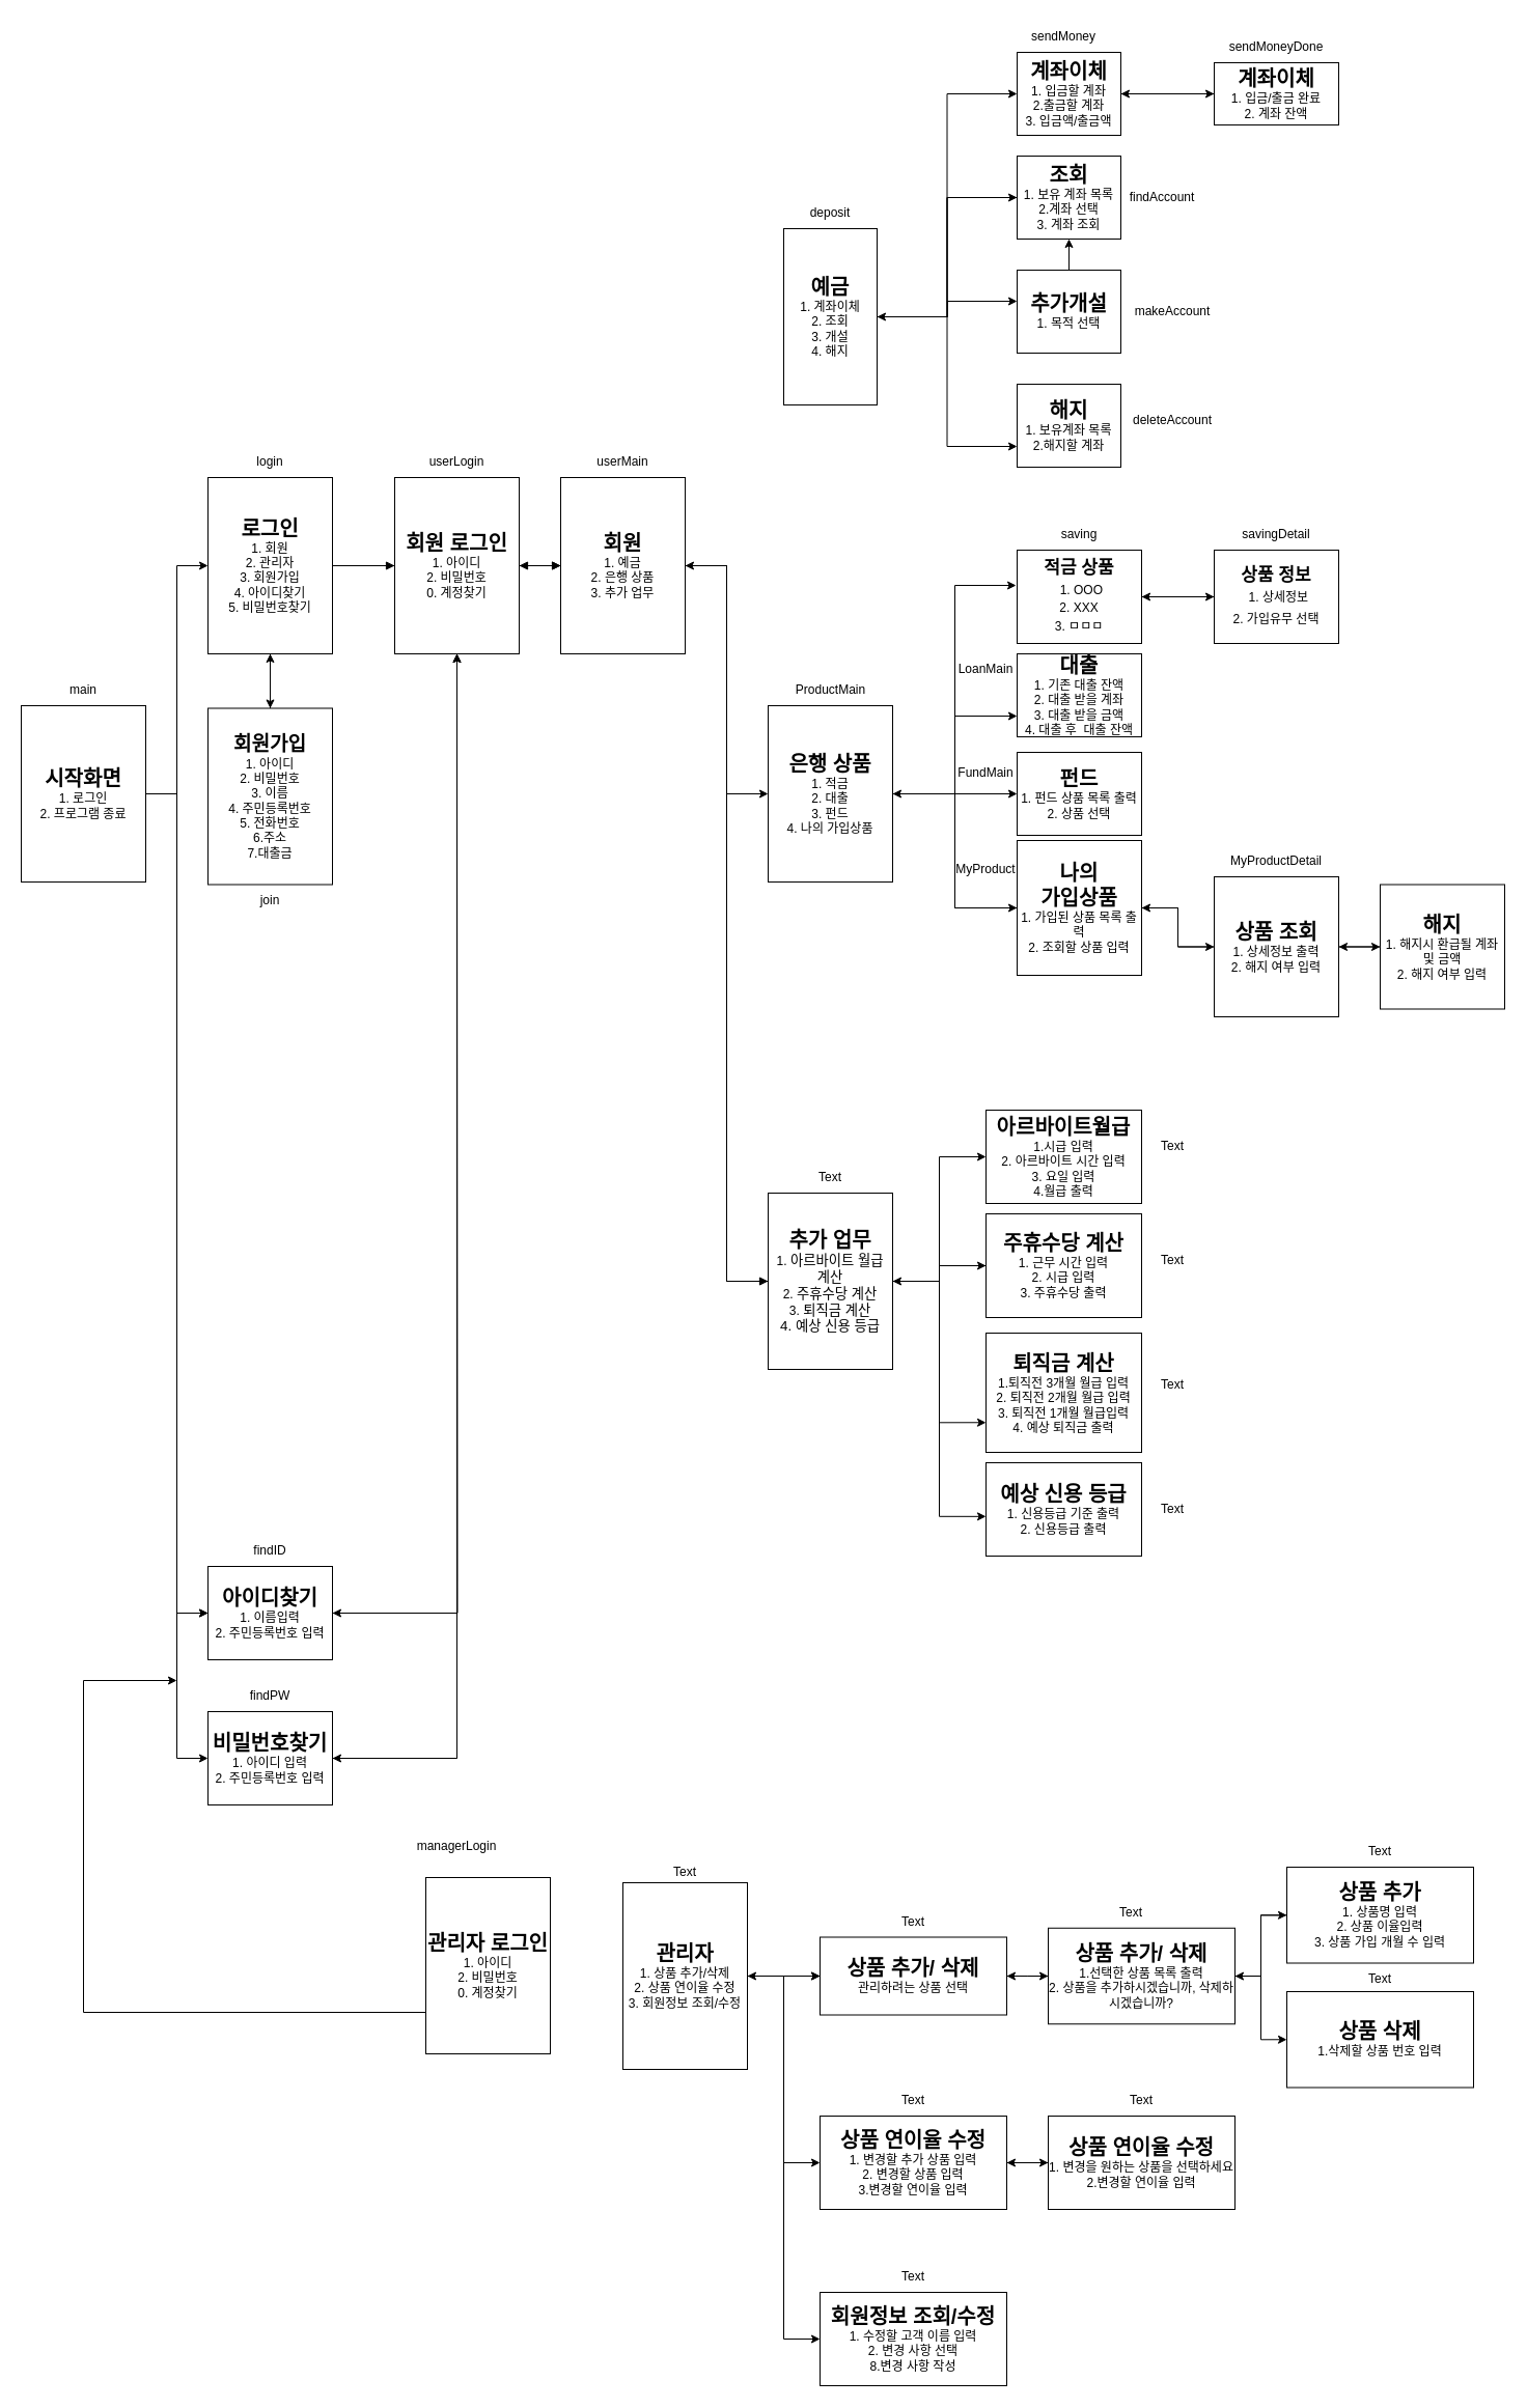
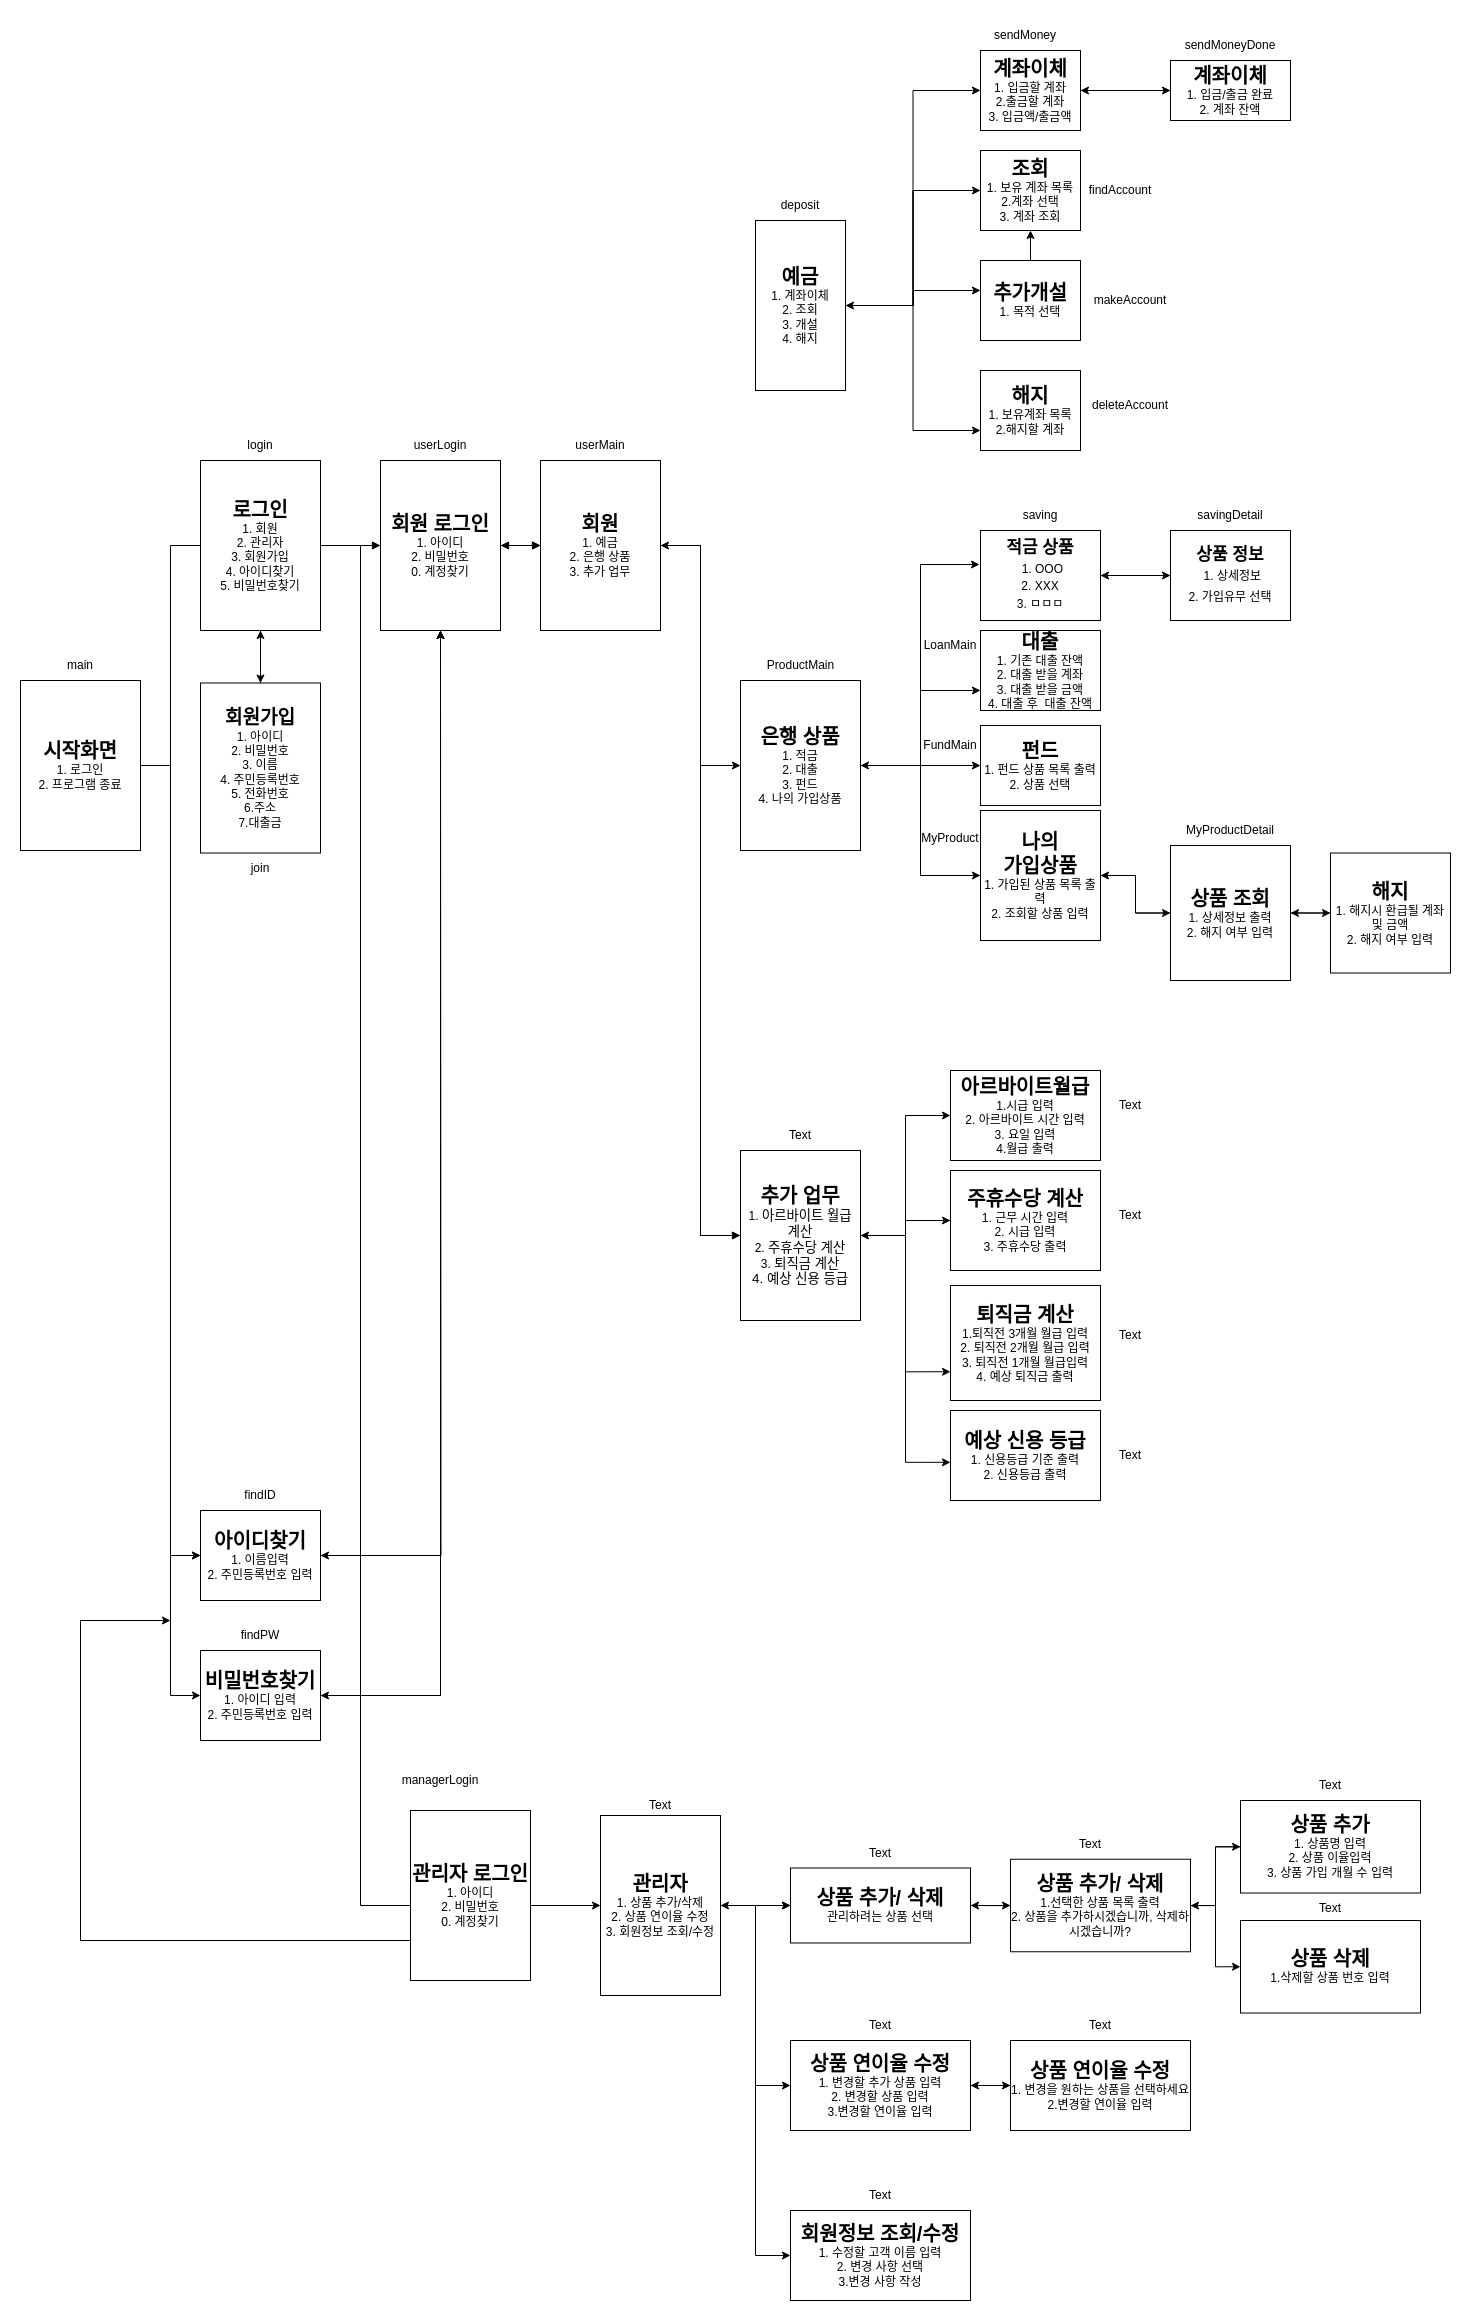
- <mxCell id="23" value="" style="endArrow=classic;html=1;rounded=0;fontSize=20;exitX=1;exitY=0.5;exitDx=0;exitDy=0;entryX=0;entryY=0.5;entryDx=0;entryDy=0;" parent="1" source="4" target="9" edge="1"><mxGeometry width="50" height="50" relative="1" as="geometry"><mxPoint x="140" y="730" as="sourcePoint" /><mxPoint x="170" y="500" as="targetPoint" /><Array as="points"><mxPoint x="170" y="765" /><mxPoint x="170" y="545" /></Array></mxGeometry></mxCell>
+ <mxCell id="23" value="" style="endArrow=none;html=1;rounded=0;fontSize=20;exitX=1;exitY=0.5;exitDx=0;exitDy=0;entryX=0;entryY=0.5;entryDx=0;entryDy=0;" parent="1" source="4" target="9" edge="1"><mxGeometry width="50" height="50" relative="1" as="geometry"><mxPoint x="140" y="730" as="sourcePoint" /><mxPoint x="170" y="500" as="targetPoint" /><Array as="points"><mxPoint x="170" y="765" /><mxPoint x="170" y="545" /></Array></mxGeometry></mxCell>
+ <mxCell id="6" style="edgeStyle=orthogonalEdgeStyle;rounded=0;orthogonalLoop=1;jettySize=auto;html=1;exitX=1;exitY=0.5;exitDx=0;exitDy=0;entryX=0;entryY=0.5;entryDx=0;entryDy=0;fontSize=20;" parent="1" source="9" target="22" edge="1"><mxGeometry relative="1" as="geometry"><Array as="points"><mxPoint x="360" y="545" /><mxPoint x="360" y="1905" /></Array></mxGeometry></mxCell>
- <mxCell id="46" value="&lt;span style=&quot;font-size: 20px&quot;&gt;&lt;b&gt;회원정보 조회/수정&lt;br&gt;&lt;/b&gt;&lt;/span&gt;1. 수정할 고객 이름 입력&lt;br&gt;2. 변경 사항 선택&lt;br&gt;8.변경 사항 작성" style="rounded=0;whiteSpace=wrap;html=1;" parent="1" vertex="1"><mxGeometry x="790" y="2210" width="180" height="90" as="geometry" /></mxCell>
+ <mxCell id="46" value="&lt;span style=&quot;font-size: 20px&quot;&gt;&lt;b&gt;회원정보 조회/수정&lt;br&gt;&lt;/b&gt;&lt;/span&gt;1. 수정할 고객 이름 입력&lt;br&gt;2. 변경 사항 선택&lt;br&gt;3.변경 사항 작성" style="rounded=0;whiteSpace=wrap;html=1;" parent="1" vertex="1"><mxGeometry x="790" y="2210" width="180" height="90" as="geometry" /></mxCell>
